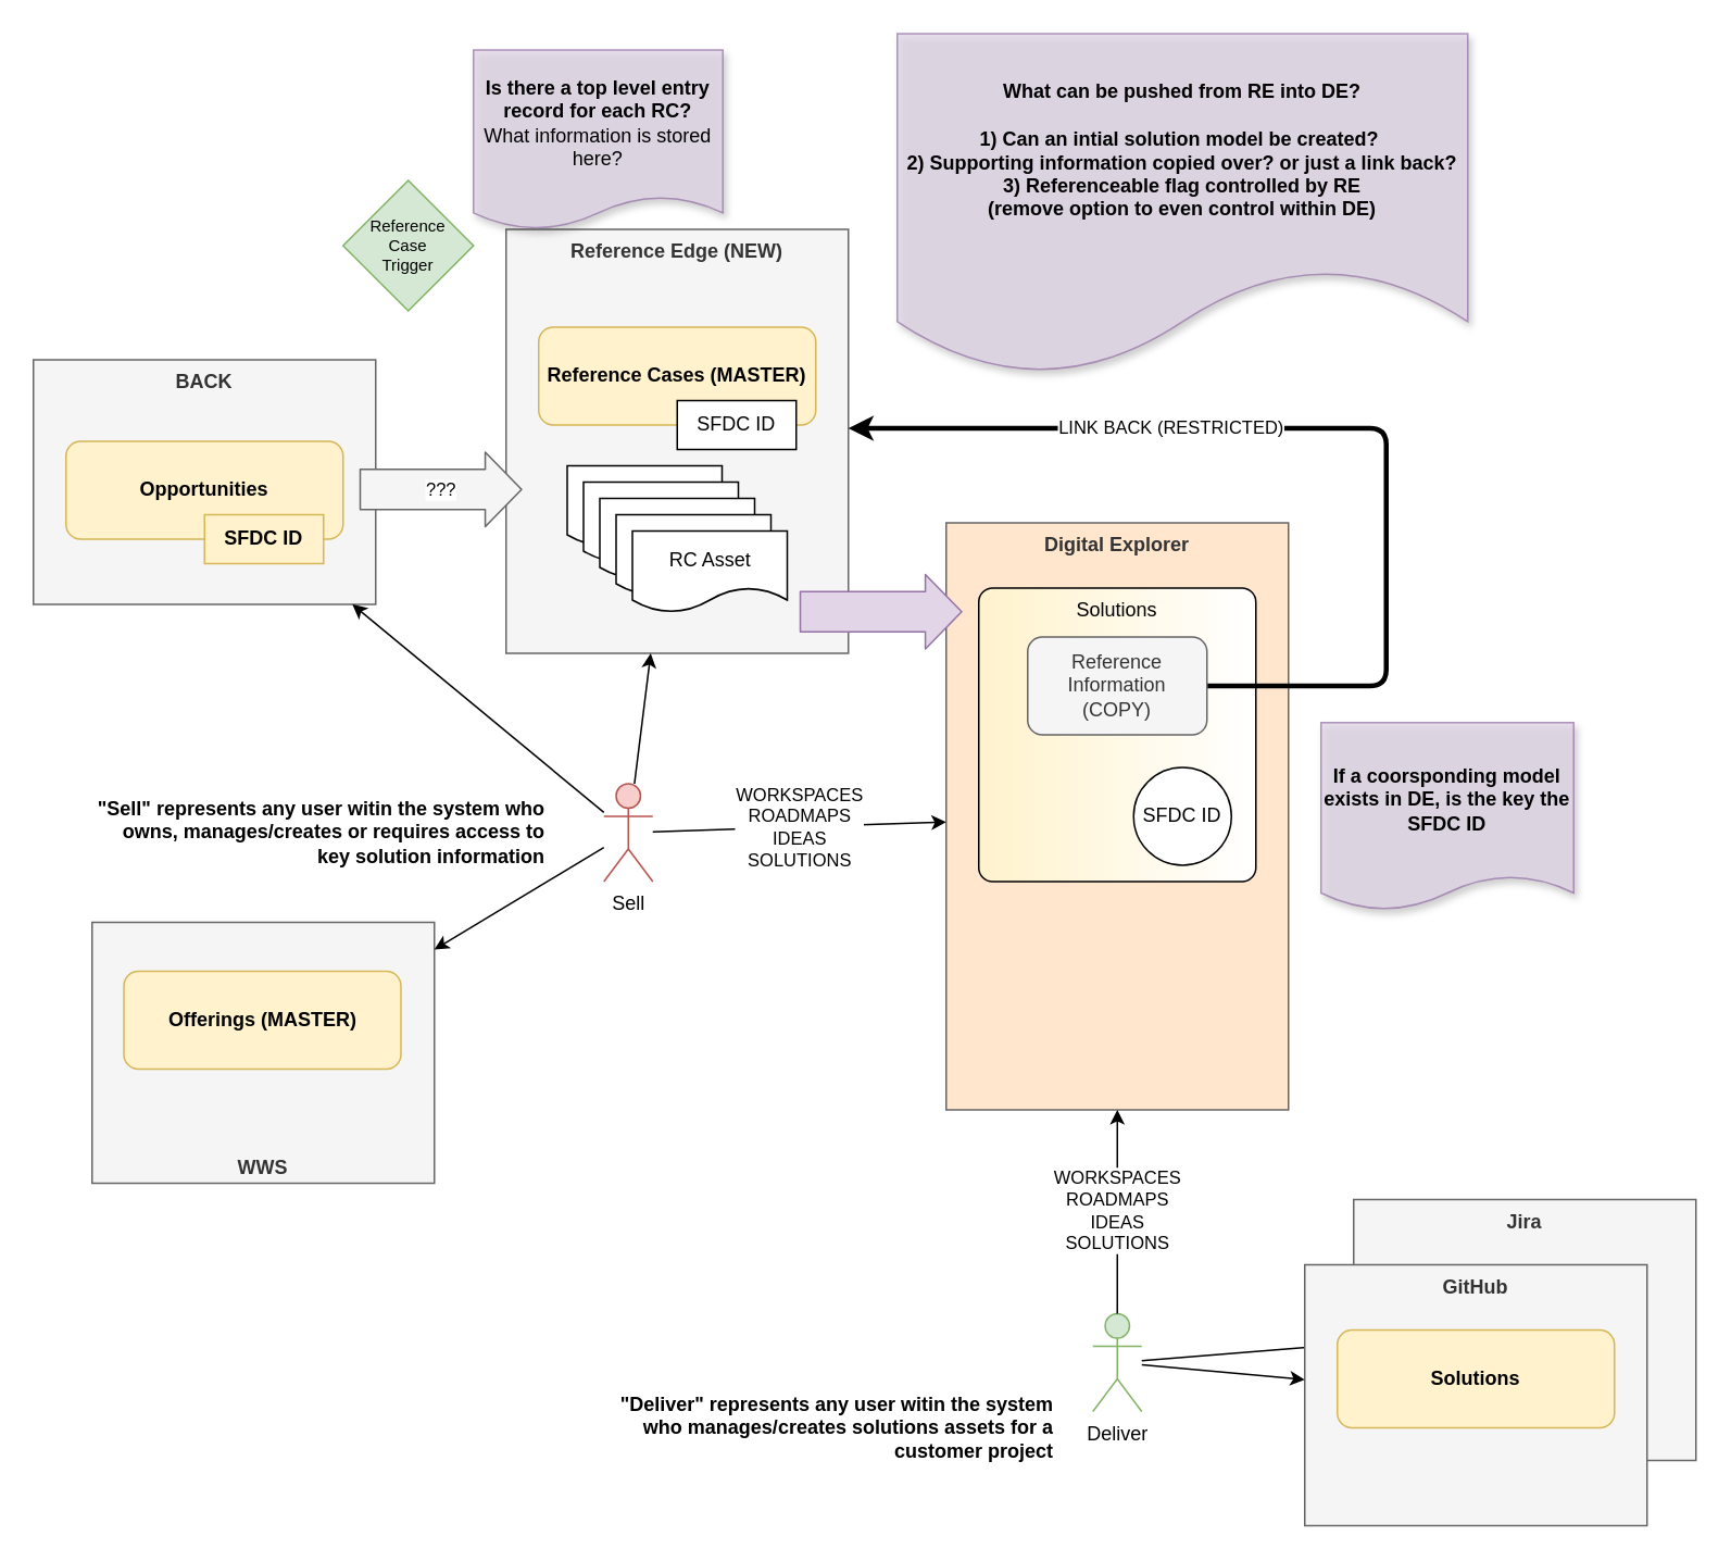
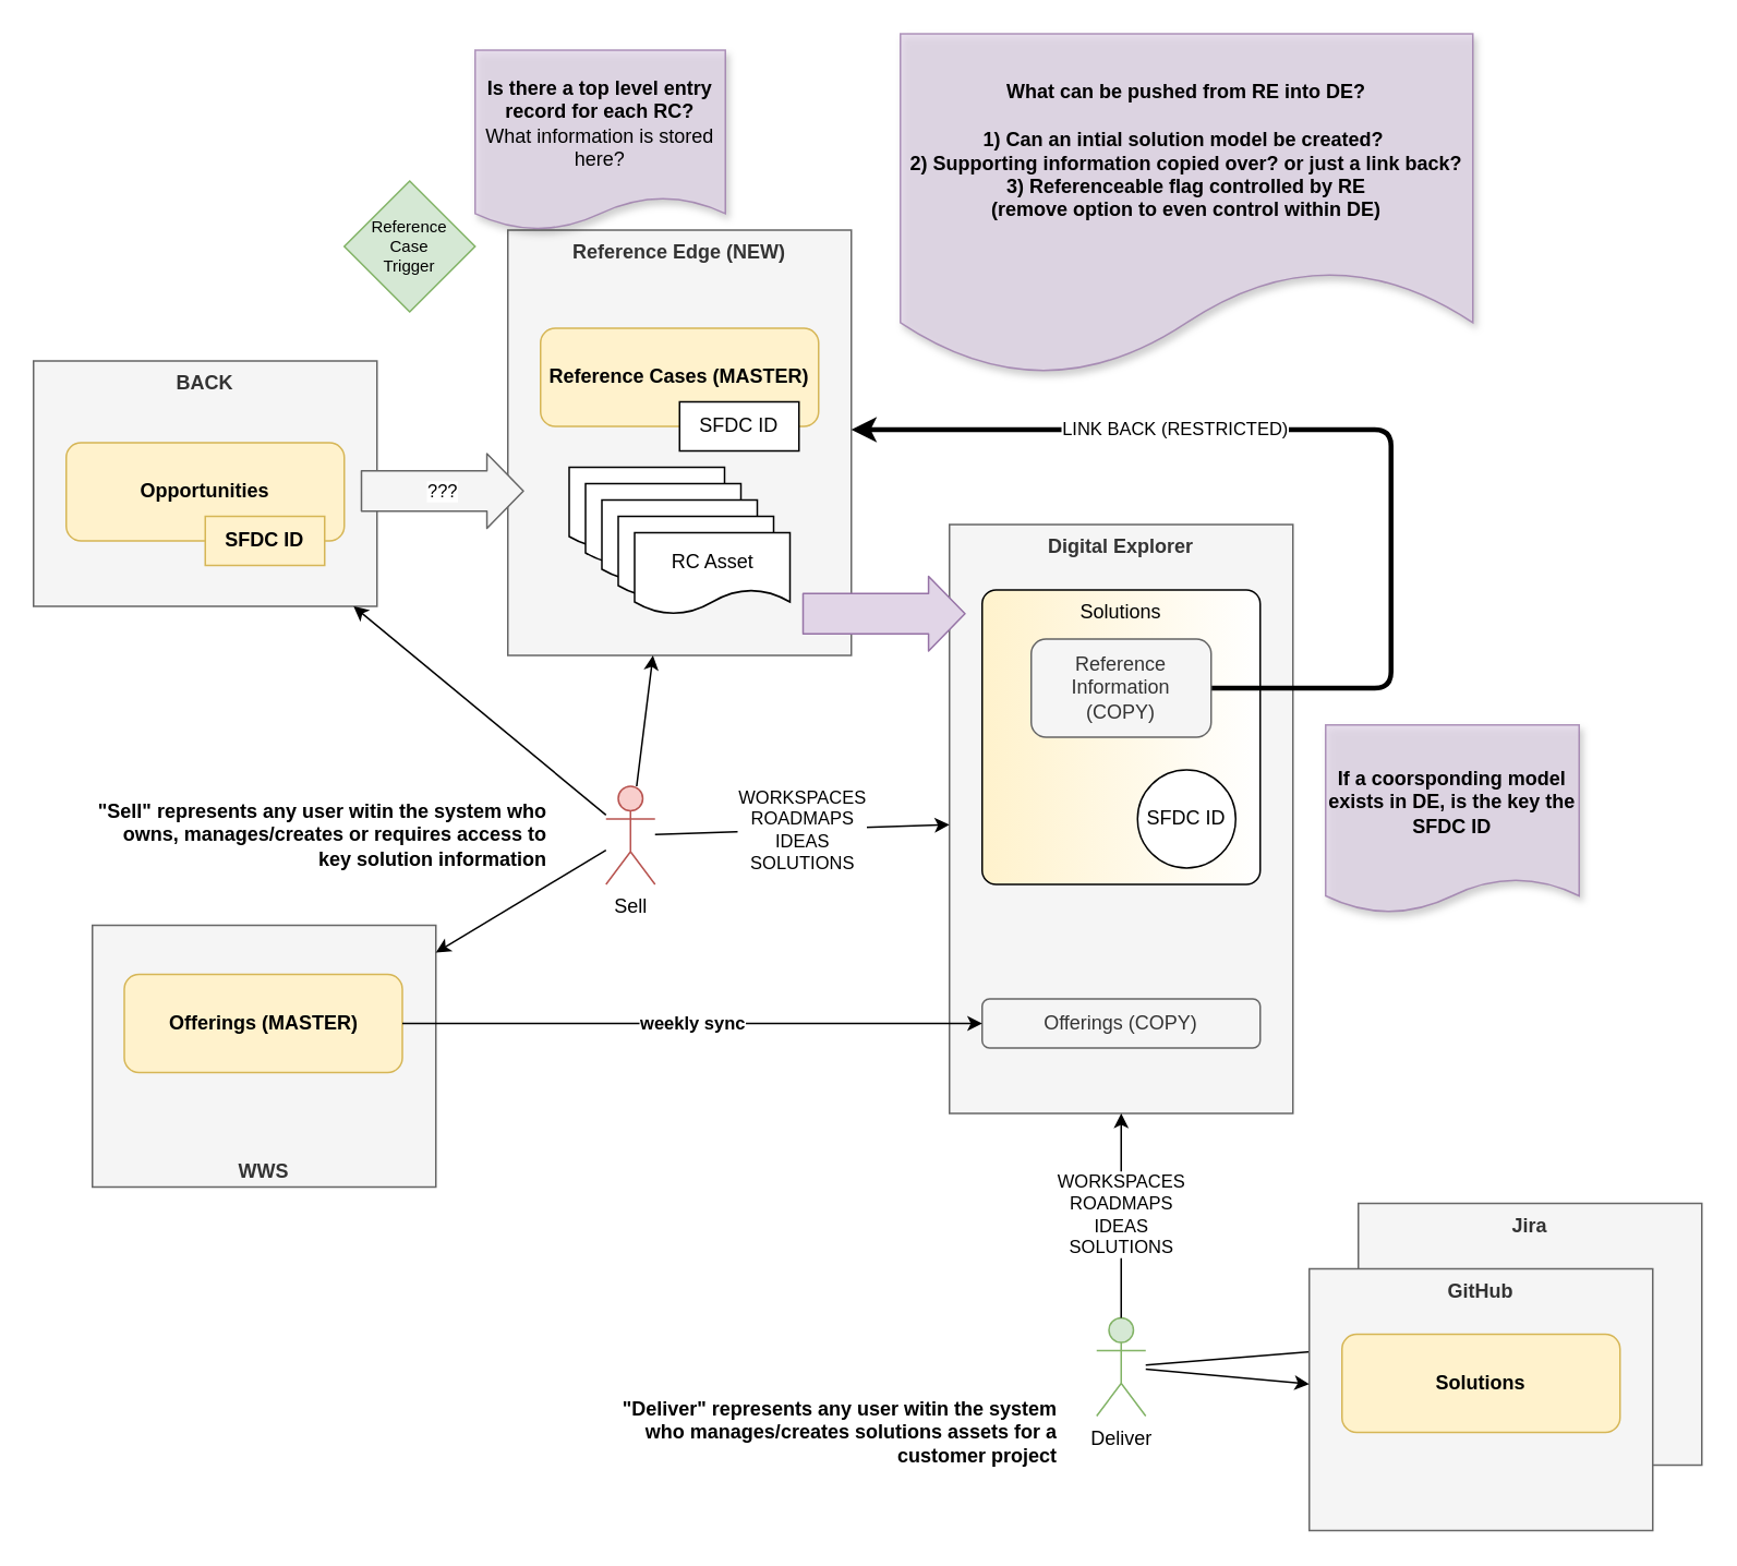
- <mxCell id="4" value="Digital Explorer" style="rounded=0;whiteSpace=wrap;html=1;verticalAlign=top;fontStyle=1;fillColor=#ffe6cc;strokeColor=#666666;fontColor=#333333;" vertex="1" parent="1"><mxGeometry x="580" y="320" width="210" height="360" as="geometry" /></mxCell>
+ <mxCell id="4" value="Digital Explorer" style="rounded=0;whiteSpace=wrap;html=1;verticalAlign=top;fontStyle=1;fillColor=#f5f5f5;strokeColor=#666666;fontColor=#333333;" vertex="1" parent="1"><mxGeometry x="580" y="320" width="210" height="360" as="geometry" /></mxCell>
+ <mxCell id="25" value="weekly sync" style="endArrow=classic;html=1;fontStyle=1" edge="1" parent="1" source="22" target="24"><mxGeometry width="50" height="50" relative="1" as="geometry"><mxPoint x="510" y="780" as="sourcePoint" /><mxPoint x="560" y="730" as="targetPoint" /></mxGeometry></mxCell>
+ <mxCell id="24" value="Offerings (COPY)" style="rounded=1;whiteSpace=wrap;html=1;align=center;fillColor=#f5f5f5;strokeColor=#666666;fontColor=#333333;" vertex="1" parent="1"><mxGeometry x="600" y="610" width="170" height="30" as="geometry" /></mxCell>
